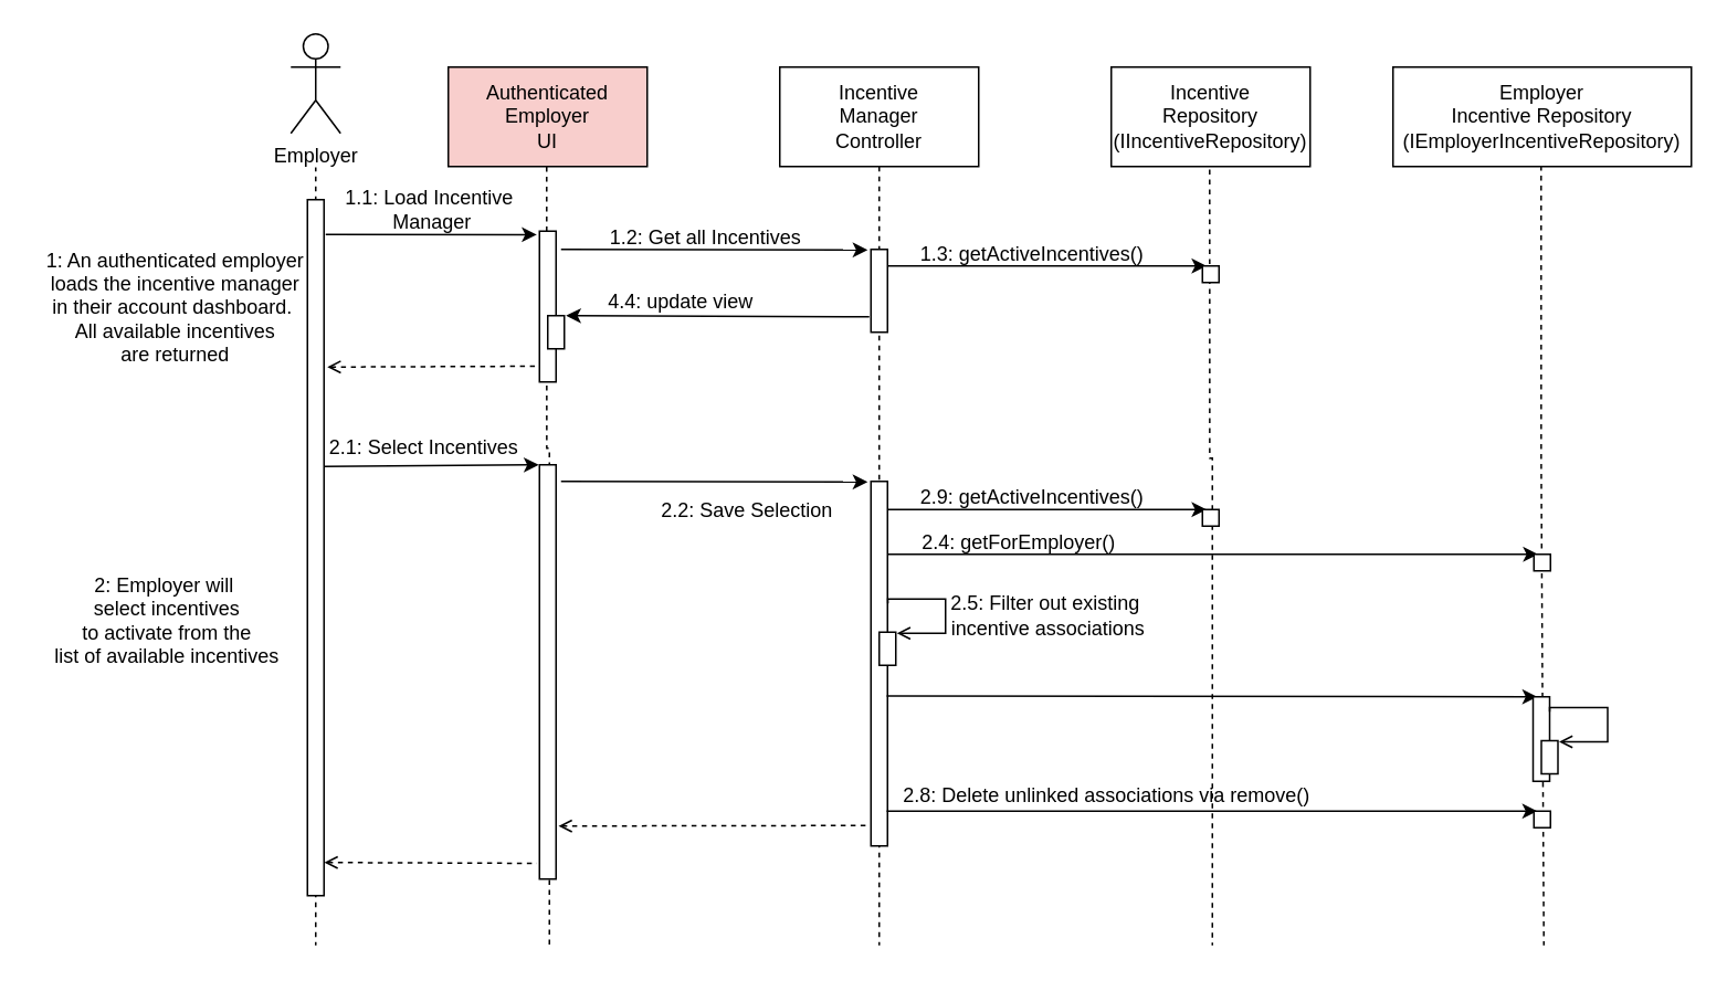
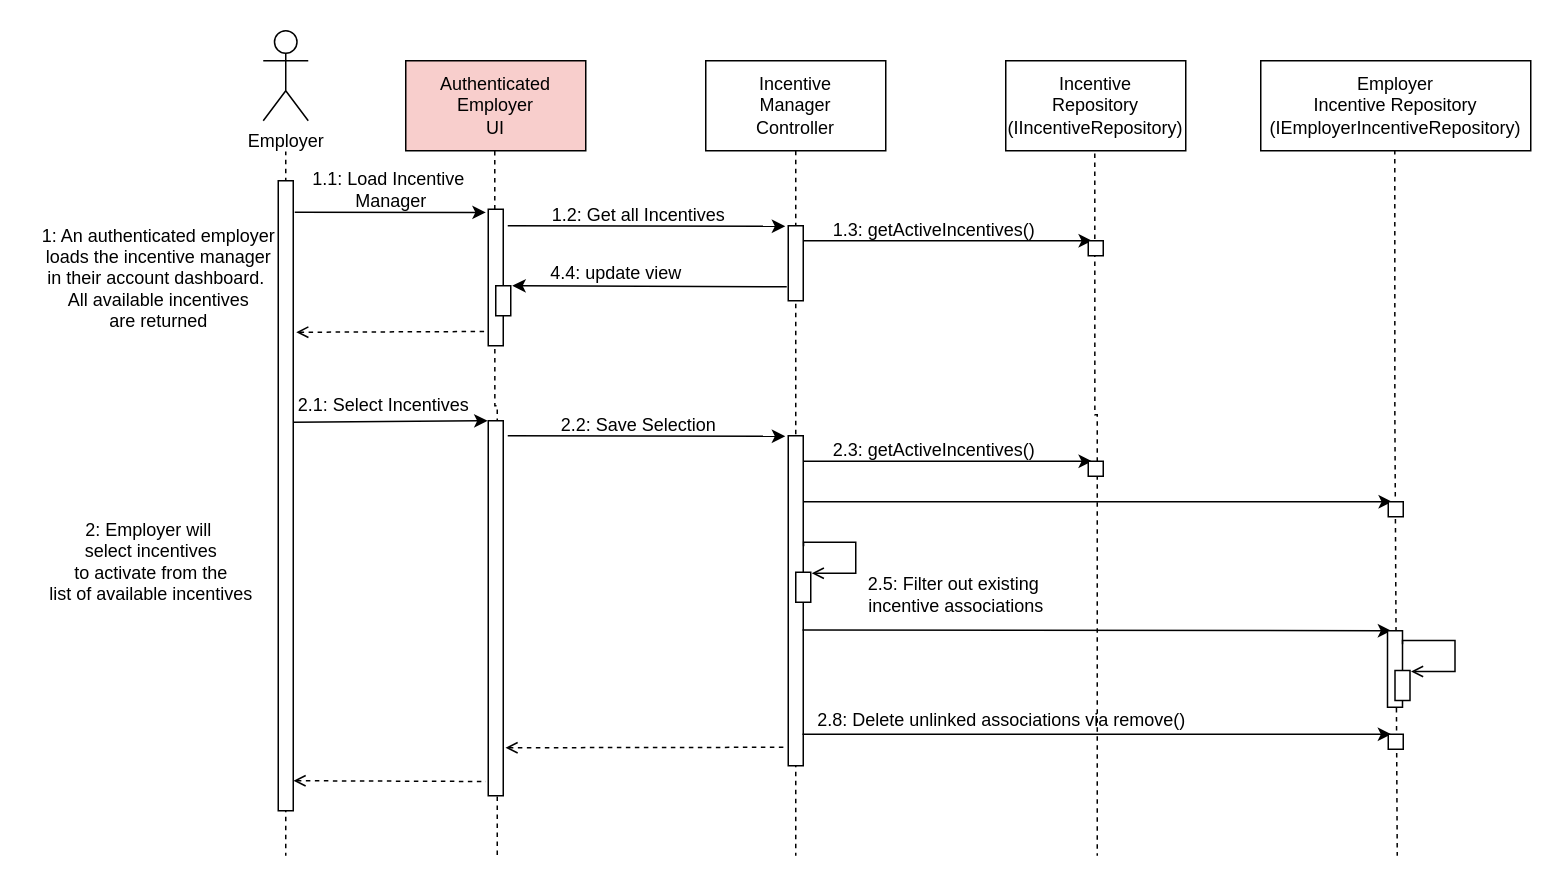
- <mxCell id="38" value="2.9: getActiveIncentives()" style="text;html=1;align=center;verticalAlign=middle;resizable=0;points=[];;autosize=1;" parent="1" vertex="1"><mxGeometry x="547" y="290" width="150" height="20" as="geometry" /></mxCell>
+ <mxCell id="38" value="2.3: getActiveIncentives()" style="text;html=1;align=center;verticalAlign=middle;resizable=0;points=[];;autosize=1;" parent="1" vertex="1"><mxGeometry x="547" y="290" width="150" height="20" as="geometry" /></mxCell>
- <mxCell id="31" value="2.2: Save Selection" style="text;html=1;align=center;verticalAlign=middle;resizable=0;points=[];;autosize=1;" parent="1" vertex="1"><mxGeometry x="390" y="298" width="120" height="20" as="geometry" /></mxCell>
+ <mxCell id="31" value="2.2: Save Selection" style="text;html=1;align=center;verticalAlign=middle;resizable=0;points=[];;autosize=1;" parent="1" vertex="1"><mxGeometry x="365" y="273" width="120" height="20" as="geometry" /></mxCell>
- <mxCell id="42" value="2.4: getForEmployer()" style="text;html=1;align=center;verticalAlign=middle;resizable=0;points=[];;autosize=1;" parent="1" vertex="1"><mxGeometry x="549" y="317" width="130" height="20" as="geometry" /></mxCell>
- <mxCell id="34" value="2.5: Filter out existing&lt;br&gt;&amp;nbsp;incentive associations" style="text;html=1;align=center;verticalAlign=middle;resizable=0;points=[];;autosize=1;" parent="1" vertex="1"><mxGeometry x="560" y="355.5" width="140" height="30" as="geometry" /></mxCell>
+ <mxCell id="34" value="2.5: Filter out existing&lt;br&gt;&amp;nbsp;incentive associations" style="text;html=1;align=center;verticalAlign=middle;resizable=0;points=[];;autosize=1;" parent="1" vertex="1"><mxGeometry x="565" y="380.5" width="140" height="30" as="geometry" /></mxCell>
